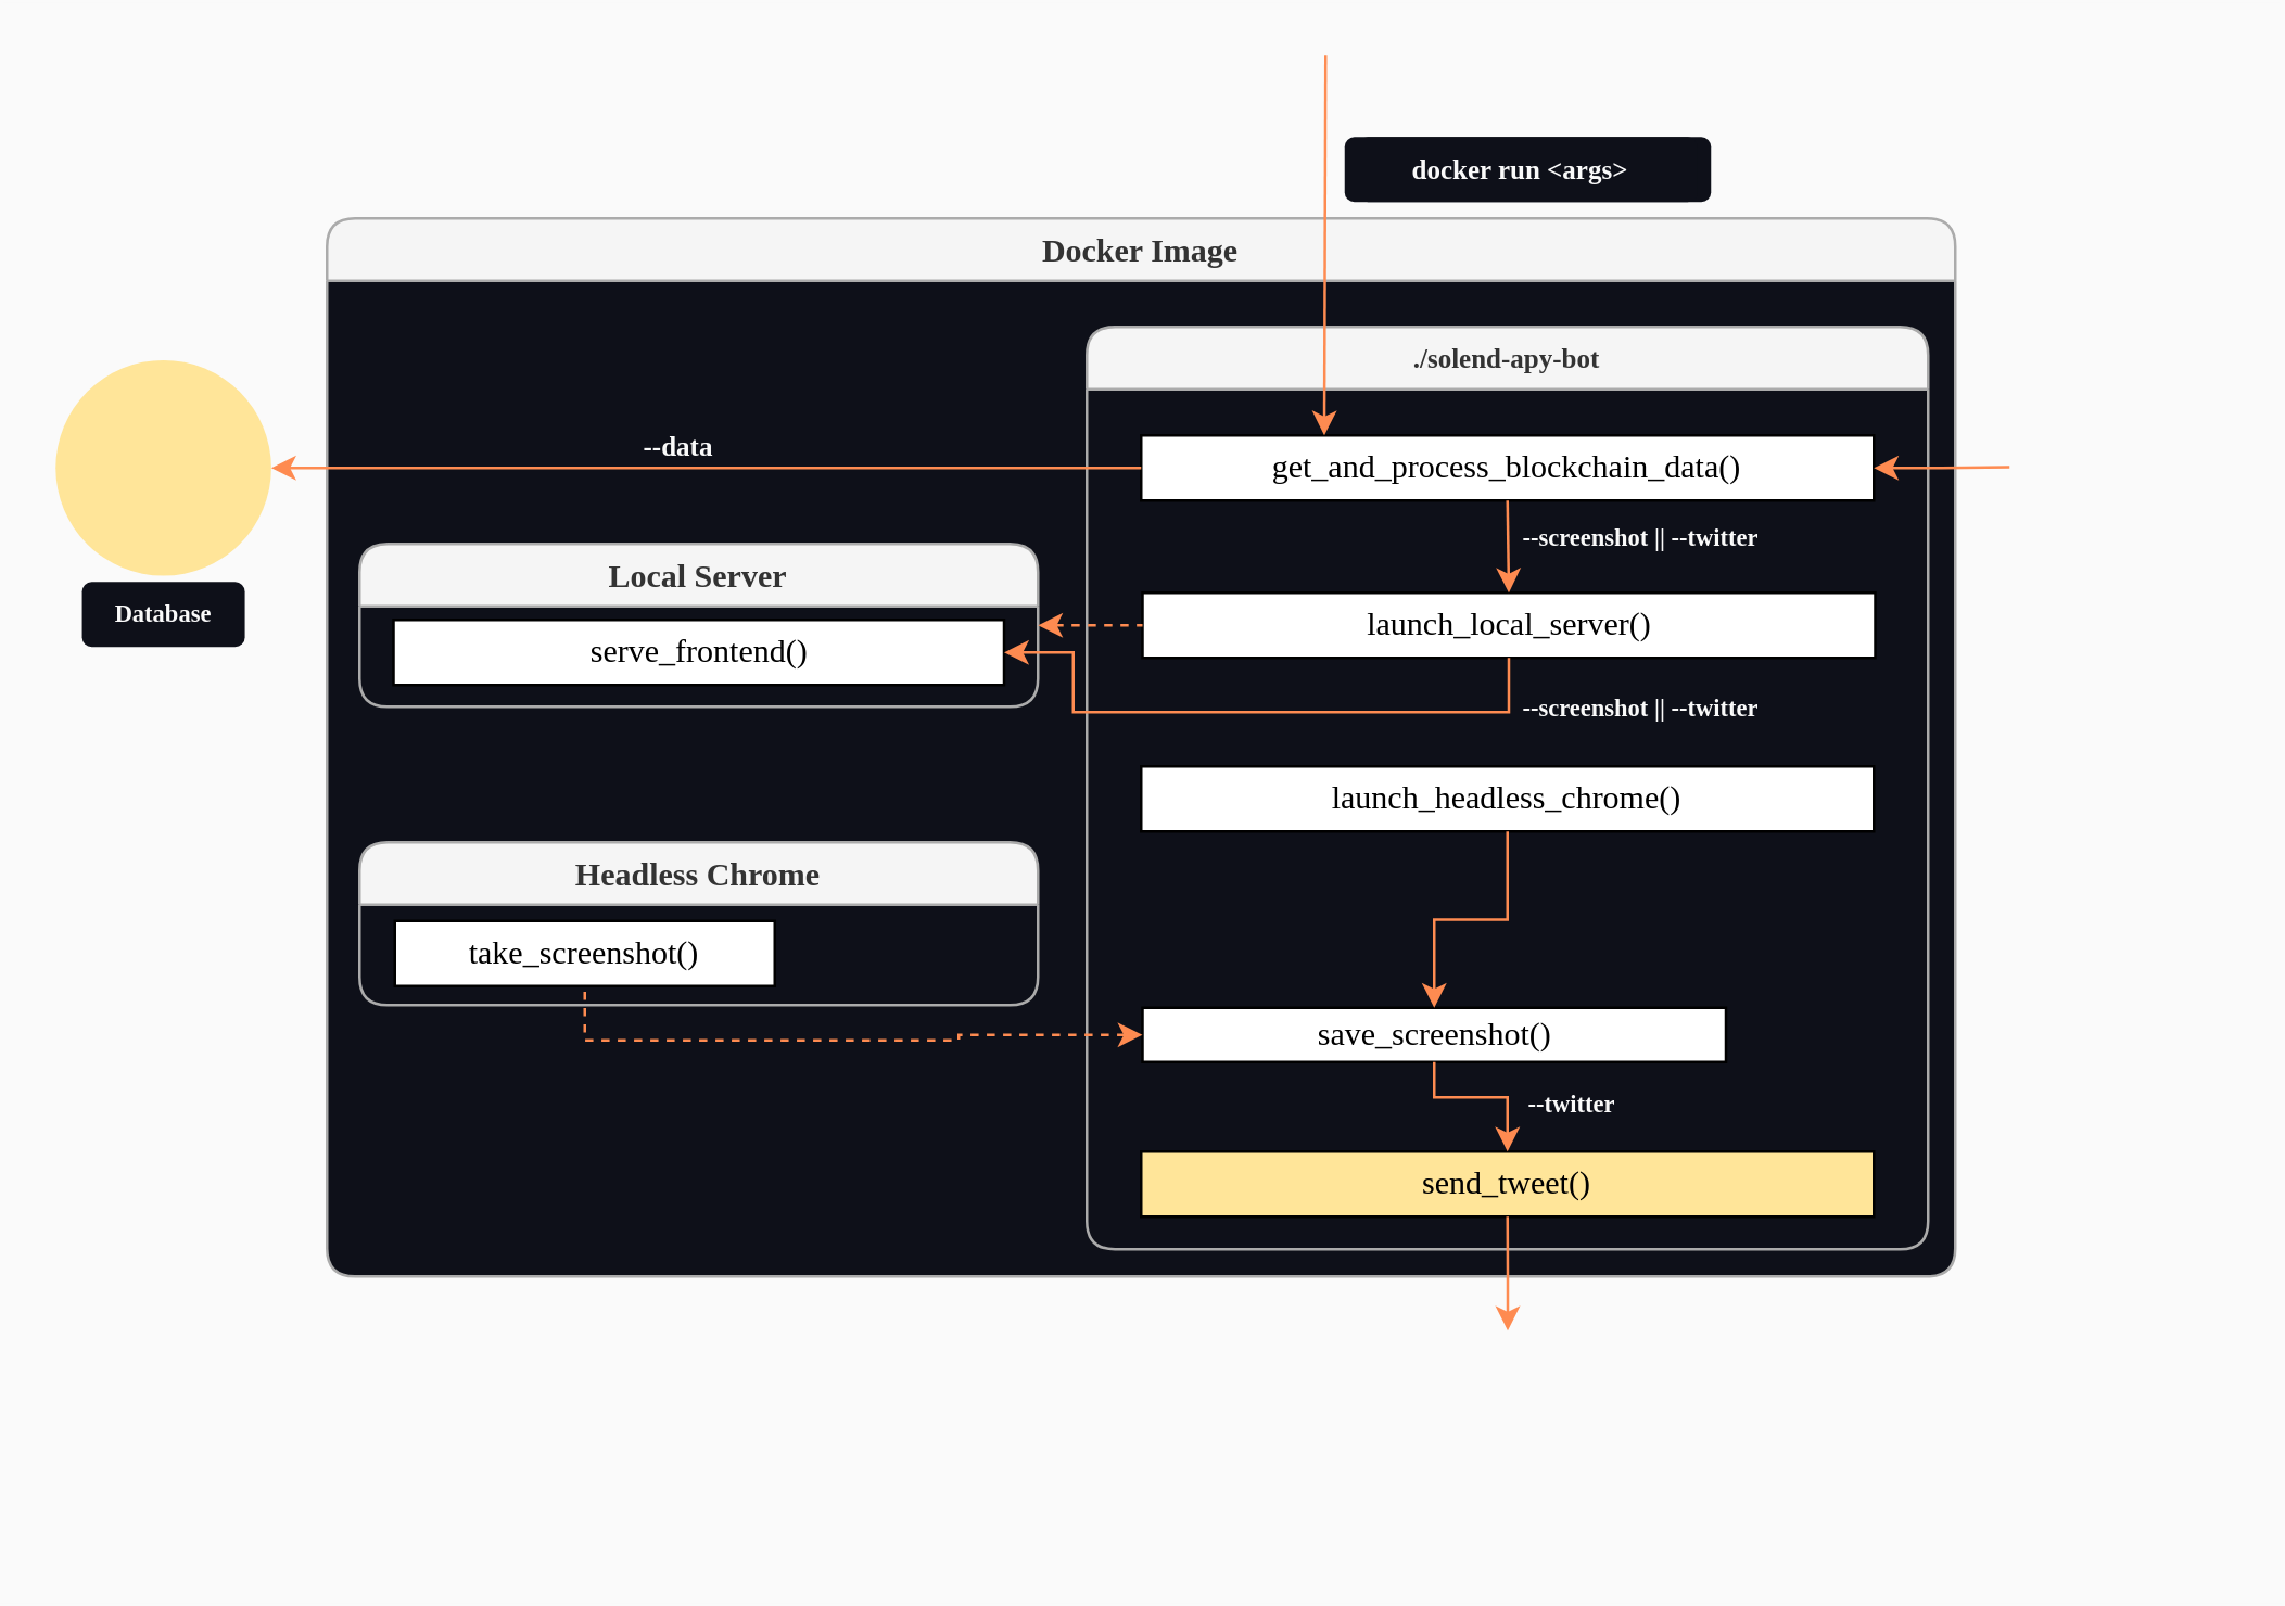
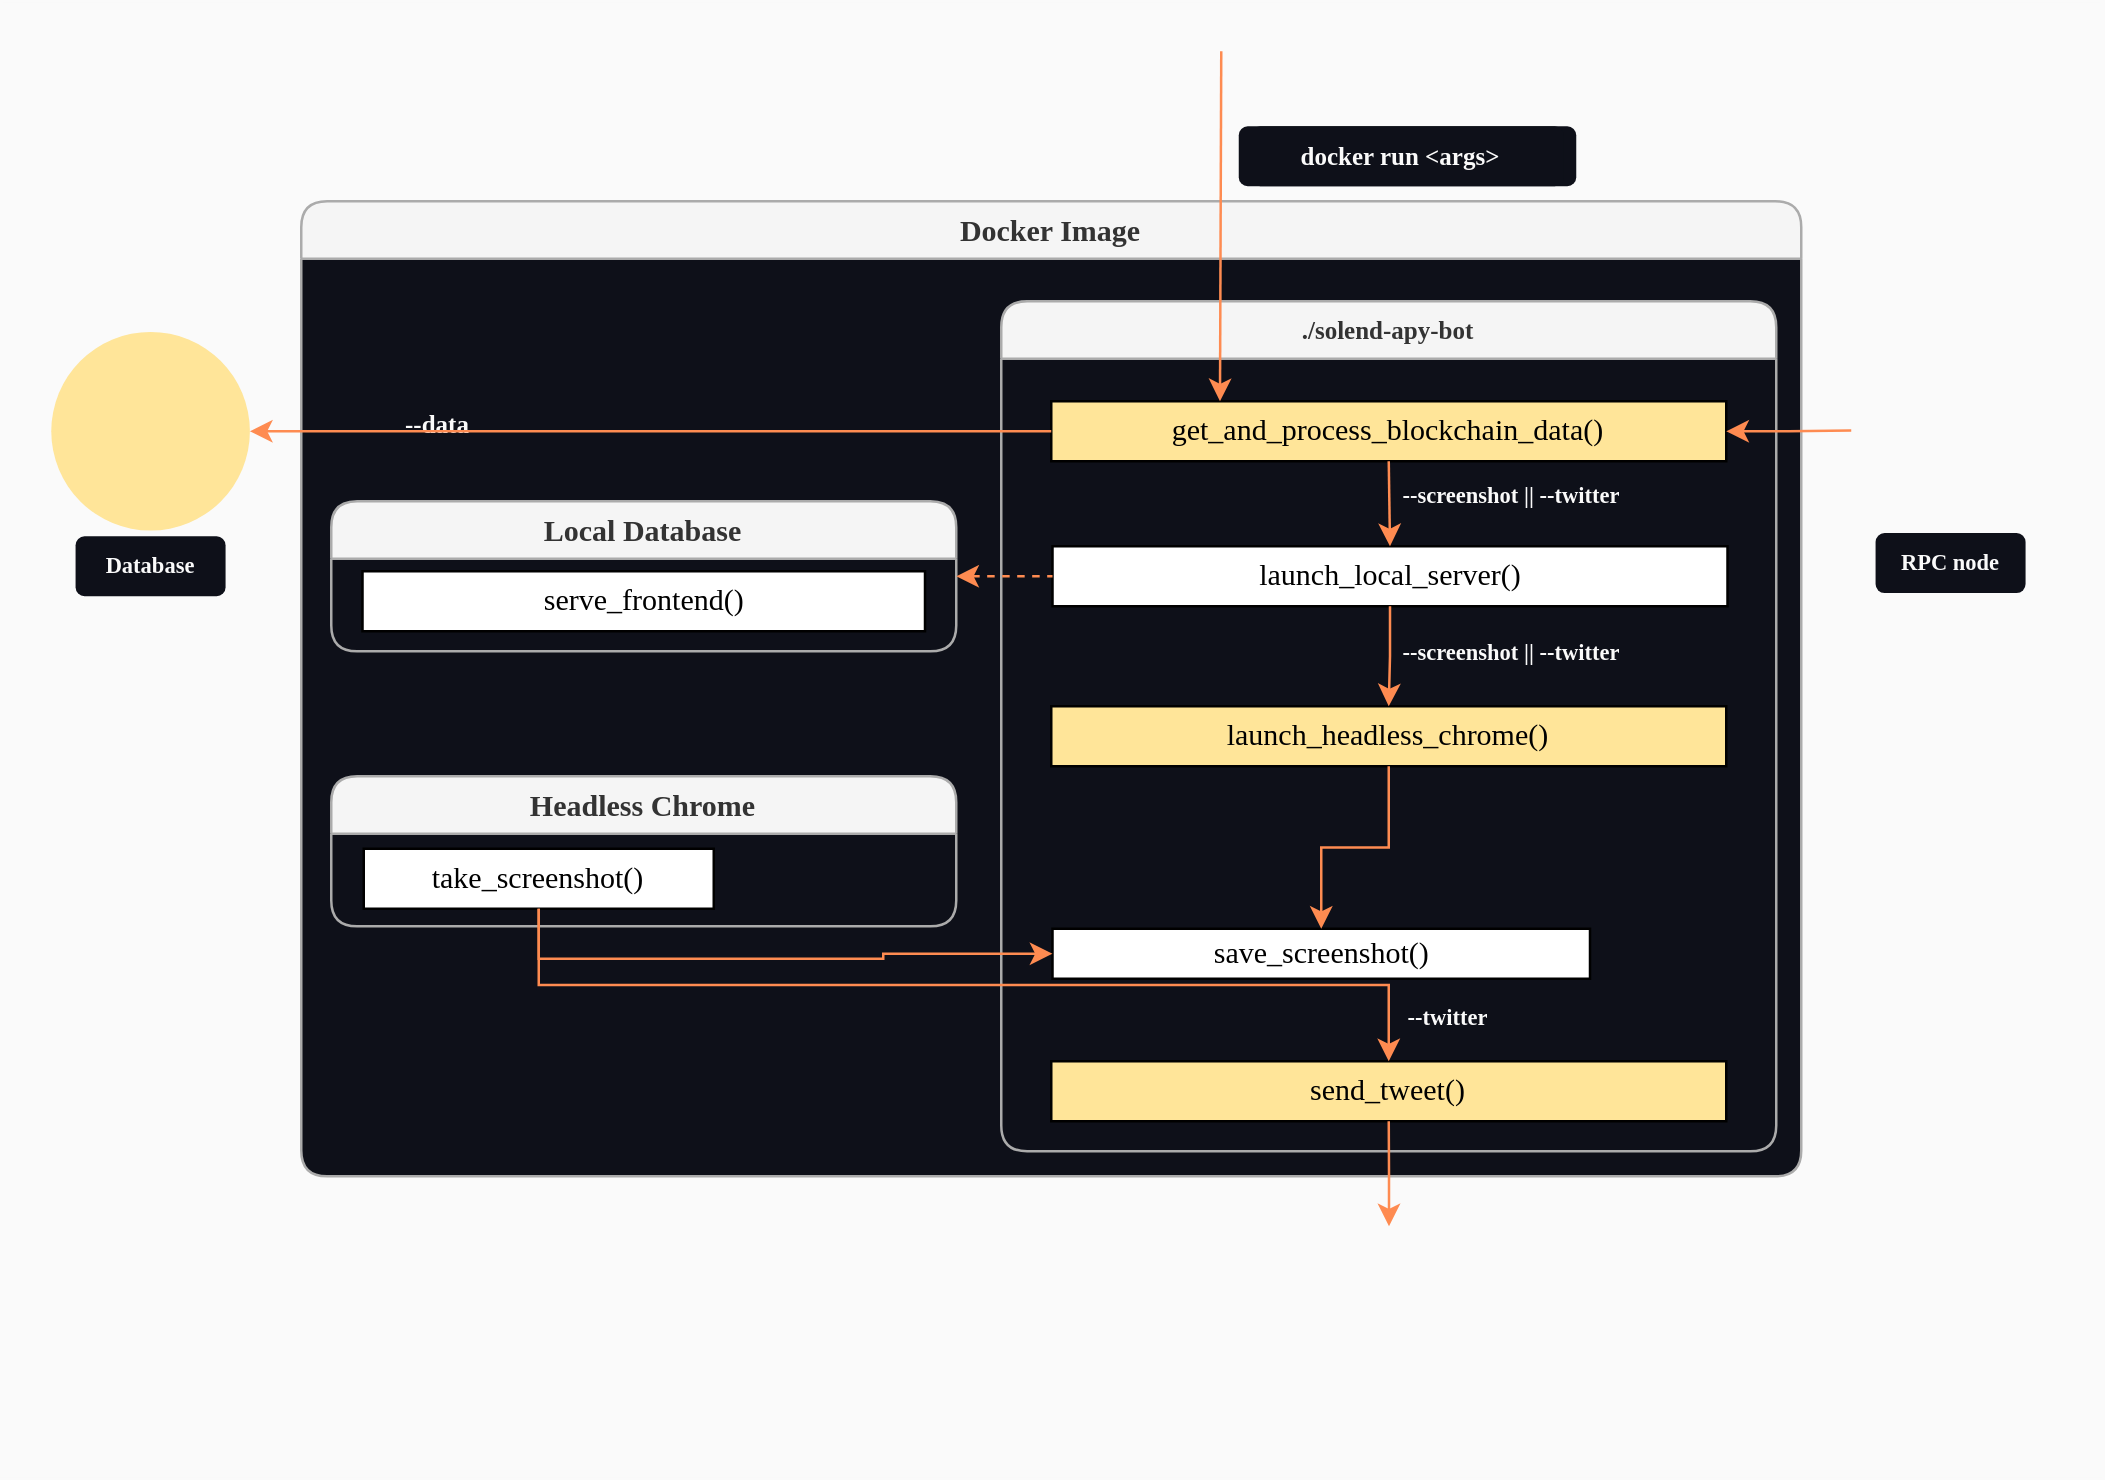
- <mxCell id="10" value="--data" style="text;html=1;align=left;verticalAlign=middle;whiteSpace=wrap;rounded=0;shadow=0;fontFamily=IBM Plex Mono;fontSource=https%3A%2F%2Ffonts.googleapis.com%2Fcss%3Ffamily%3DIBM%2BPlex%2BMono;fontSize=10;fontColor=#FAFAFA;fontStyle=1" vertex="1" parent="2"><mxGeometry x="115" y="77" width="140" height="13" as="geometry" /></mxCell>
+ <mxCell id="10" value="--data" style="text;html=1;align=left;verticalAlign=middle;whiteSpace=wrap;rounded=0;shadow=0;fontFamily=IBM Plex Mono;fontSource=https%3A%2F%2Ffonts.googleapis.com%2Fcss%3Ffamily%3DIBM%2BPlex%2BMono;fontSize=10;fontColor=#FAFAFA;fontStyle=1" vertex="1" parent="2"><mxGeometry x="40" y="82" width="140" height="13" as="geometry" /></mxCell>
- <mxCell id="12" value="get_and_process_blockchain_data()" style="rounded=0;whiteSpace=wrap;html=1;shadow=0;fontFamily=IBM Plex Mono;fontSource=https%3A%2F%2Ffonts.googleapis.com%2Fcss%3Ffamily%3DIBM%2BPlex%2BMono;" vertex="1" parent="11"><mxGeometry x="20" y="40" width="270" height="24" as="geometry" /></mxCell>
+ <mxCell id="12" value="get_and_process_blockchain_data()" style="rounded=0;whiteSpace=wrap;html=1;shadow=0;fontFamily=IBM Plex Mono;fontSource=https%3A%2F%2Ffonts.googleapis.com%2Fcss%3Ffamily%3DIBM%2BPlex%2BMono;fillColor=#ffe599;" vertex="1" parent="11"><mxGeometry x="20" y="40" width="270" height="24" as="geometry" /></mxCell>
- <mxCell id="7" value="Local Server" style="swimlane;rounded=1;shadow=0;startSize=23;fontFamily=IBM Plex Mono;fontSource=https%3A%2F%2Ffonts.googleapis.com%2Fcss%3Ffamily%3DIBM%2BPlex%2BMono;swimlaneFillColor=#0E1019;strokeColor=#ABABAB;fillColor=#f5f5f5;fontColor=#333333;" vertex="1" parent="2"><mxGeometry x="12" y="120" width="250" height="60" as="geometry" /></mxCell>
+ <mxCell id="7" value="Local Database" style="swimlane;rounded=1;shadow=0;startSize=23;fontFamily=IBM Plex Mono;fontSource=https%3A%2F%2Ffonts.googleapis.com%2Fcss%3Ffamily%3DIBM%2BPlex%2BMono;swimlaneFillColor=#0E1019;strokeColor=#ABABAB;fillColor=#f5f5f5;fontColor=#333333;" vertex="1" parent="2"><mxGeometry x="12" y="120" width="250" height="60" as="geometry" /></mxCell>
+ <mxCell id="38" value="RPC node" style="text;html=1;align=center;verticalAlign=middle;whiteSpace=wrap;rounded=1;shadow=0;fontFamily=IBM Plex Mono;fontSource=https%3A%2F%2Ffonts.googleapis.com%2Fcss%3Ffamily%3DIBM%2BPlex%2BMono;fontSize=9;fontColor=#FAFAFA;strokeColor=none;fontStyle=1;fillColor=#0E1019;" vertex="1" parent="1"><mxGeometry x="749.73" y="212.72" width="60" height="24" as="geometry" /></mxCell>
- <mxCell id="21" style="edgeStyle=orthogonalEdgeStyle;rounded=0;orthogonalLoop=1;jettySize=auto;html=1;exitX=0.5;exitY=1;exitDx=0;exitDy=0;fontFamily=IBM Plex Mono;fontSource=https%3A%2F%2Ffonts.googleapis.com%2Fcss%3Ffamily%3DIBM%2BPlex%2BMono;fontSize=10;startArrow=none;startFill=0;endArrow=classic;endFill=1;strokeColor=#FE8B51;" edge="1" parent="11" source="13" target="8"><mxGeometry relative="1" as="geometry" /></mxCell>
+ <mxCell id="21" style="edgeStyle=orthogonalEdgeStyle;rounded=0;orthogonalLoop=1;jettySize=auto;html=1;exitX=0.5;exitY=1;exitDx=0;exitDy=0;entryX=0.5;entryY=0;entryDx=0;entryDy=0;fontFamily=IBM Plex Mono;fontSource=https%3A%2F%2Ffonts.googleapis.com%2Fcss%3Ffamily%3DIBM%2BPlex%2BMono;fontSize=10;startArrow=none;startFill=0;endArrow=classic;endFill=1;strokeColor=#FE8B51;" edge="1" parent="11" source="13" target="14"><mxGeometry relative="1" as="geometry" /></mxCell>
- <mxCell id="14" value="launch_headless_chrome()" style="rounded=0;whiteSpace=wrap;html=1;shadow=0;fontFamily=IBM Plex Mono;fontSource=https%3A%2F%2Ffonts.googleapis.com%2Fcss%3Ffamily%3DIBM%2BPlex%2BMono;" vertex="1" parent="11"><mxGeometry x="20" y="162" width="270" height="24" as="geometry" /></mxCell>
+ <mxCell id="14" value="launch_headless_chrome()" style="rounded=0;whiteSpace=wrap;html=1;shadow=0;fontFamily=IBM Plex Mono;fontSource=https%3A%2F%2Ffonts.googleapis.com%2Fcss%3Ffamily%3DIBM%2BPlex%2BMono;fillColor=#ffe599;" vertex="1" parent="11"><mxGeometry x="20" y="162" width="270" height="24" as="geometry" /></mxCell>
- <mxCell id="26" style="edgeStyle=orthogonalEdgeStyle;rounded=0;orthogonalLoop=1;jettySize=auto;html=1;entryX=0.5;entryY=1;entryDx=0;entryDy=0;fontFamily=IBM Plex Mono;fontSource=https%3A%2F%2Ffonts.googleapis.com%2Fcss%3Ffamily%3DIBM%2BPlex%2BMono;fontSize=10;startArrow=classic;startFill=1;endArrow=none;endFill=0;dashed=1;fontColor=#FAFAFA;strokeColor=#FE8B51;" edge="1" parent="2" source="15" target="5"><mxGeometry relative="1" as="geometry" /></mxCell>
+ <mxCell id="26" style="edgeStyle=orthogonalEdgeStyle;rounded=0;orthogonalLoop=1;jettySize=auto;html=1;entryX=0.5;entryY=1;entryDx=0;entryDy=0;fontFamily=IBM Plex Mono;fontSource=https%3A%2F%2Ffonts.googleapis.com%2Fcss%3Ffamily%3DIBM%2BPlex%2BMono;fontSize=10;startArrow=classic;startFill=1;endArrow=none;endFill=0;dashed=0;fontColor=#FAFAFA;strokeColor=#FE8B51;" edge="1" parent="2" source="15" target="5"><mxGeometry relative="1" as="geometry" /></mxCell>
- <mxCell id="23" style="edgeStyle=orthogonalEdgeStyle;rounded=0;orthogonalLoop=1;jettySize=auto;html=1;exitX=0.5;exitY=0;exitDx=0;exitDy=0;entryX=0.5;entryY=1;entryDx=0;entryDy=0;fontFamily=IBM Plex Mono;fontSource=https%3A%2F%2Ffonts.googleapis.com%2Fcss%3Ffamily%3DIBM%2BPlex%2BMono;fontSize=10;startArrow=classic;startFill=1;endArrow=none;endFill=0;fontColor=#FAFAFA;strokeColor=#FE8B51;" edge="1" parent="11" source="16" target="15"><mxGeometry relative="1" as="geometry" /></mxCell>
+ <mxCell id="23" style="edgeStyle=orthogonalEdgeStyle;rounded=0;orthogonalLoop=1;jettySize=auto;html=1;exitX=0.5;exitY=0;exitDx=0;exitDy=0;fontFamily=IBM Plex Mono;fontSource=https%3A%2F%2Ffonts.googleapis.com%2Fcss%3Ffamily%3DIBM%2BPlex%2BMono;fontSize=10;startArrow=classic;startFill=1;endArrow=none;endFill=0;fontColor=#FAFAFA;strokeColor=#FE8B51;" edge="1" parent="11" source="16" target="5"><mxGeometry relative="1" as="geometry" /></mxCell>
